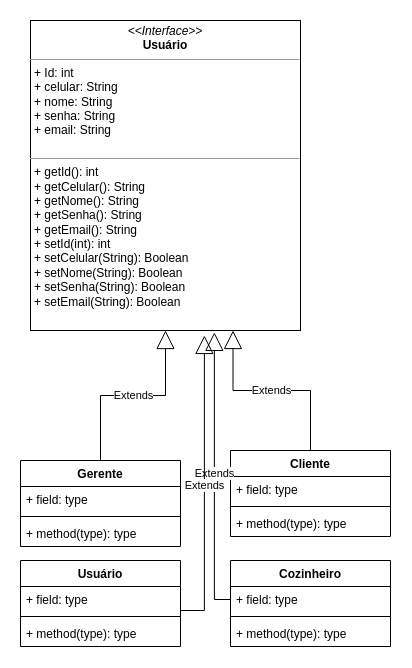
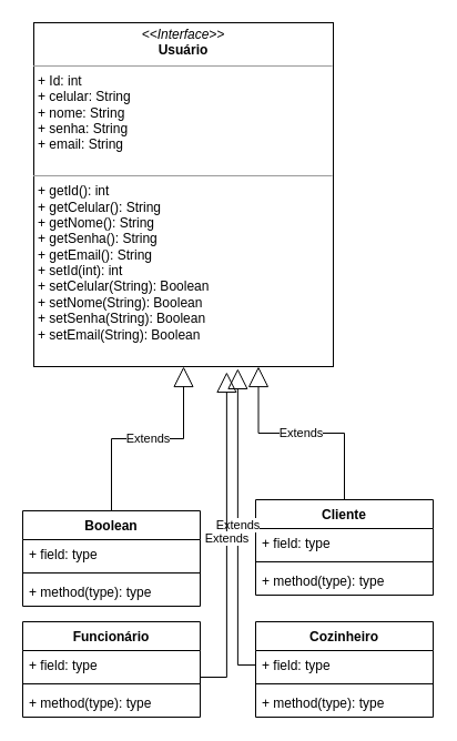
- <mxCell id="2" value="Gerente" style="swimlane;fontStyle=1;align=center;verticalAlign=top;childLayout=stackLayout;horizontal=1;startSize=26;horizontalStack=0;resizeParent=1;resizeParentMax=0;resizeLast=0;collapsible=1;marginBottom=0;" parent="1" vertex="1"><mxGeometry x="20" y="460" width="160" height="86" as="geometry" /></mxCell>
+ <mxCell id="2" value="Boolean" style="swimlane;fontStyle=1;align=center;verticalAlign=top;childLayout=stackLayout;horizontal=1;startSize=26;horizontalStack=0;resizeParent=1;resizeParentMax=0;resizeLast=0;collapsible=1;marginBottom=0;" parent="1" vertex="1"><mxGeometry x="20" y="460" width="160" height="86" as="geometry" /></mxCell>
- <mxCell id="11" value="Usuário&#10;" style="swimlane;fontStyle=1;align=center;verticalAlign=top;childLayout=stackLayout;horizontal=1;startSize=26;horizontalStack=0;resizeParent=1;resizeParentMax=0;resizeLast=0;collapsible=1;marginBottom=0;" vertex="1" parent="1"><mxGeometry x="20" y="560" width="160" height="86" as="geometry" /></mxCell>
+ <mxCell id="11" value="Funcionário&#10;" style="swimlane;fontStyle=1;align=center;verticalAlign=top;childLayout=stackLayout;horizontal=1;startSize=26;horizontalStack=0;resizeParent=1;resizeParentMax=0;resizeLast=0;collapsible=1;marginBottom=0;" vertex="1" parent="1"><mxGeometry x="20" y="560" width="160" height="86" as="geometry" /></mxCell>
